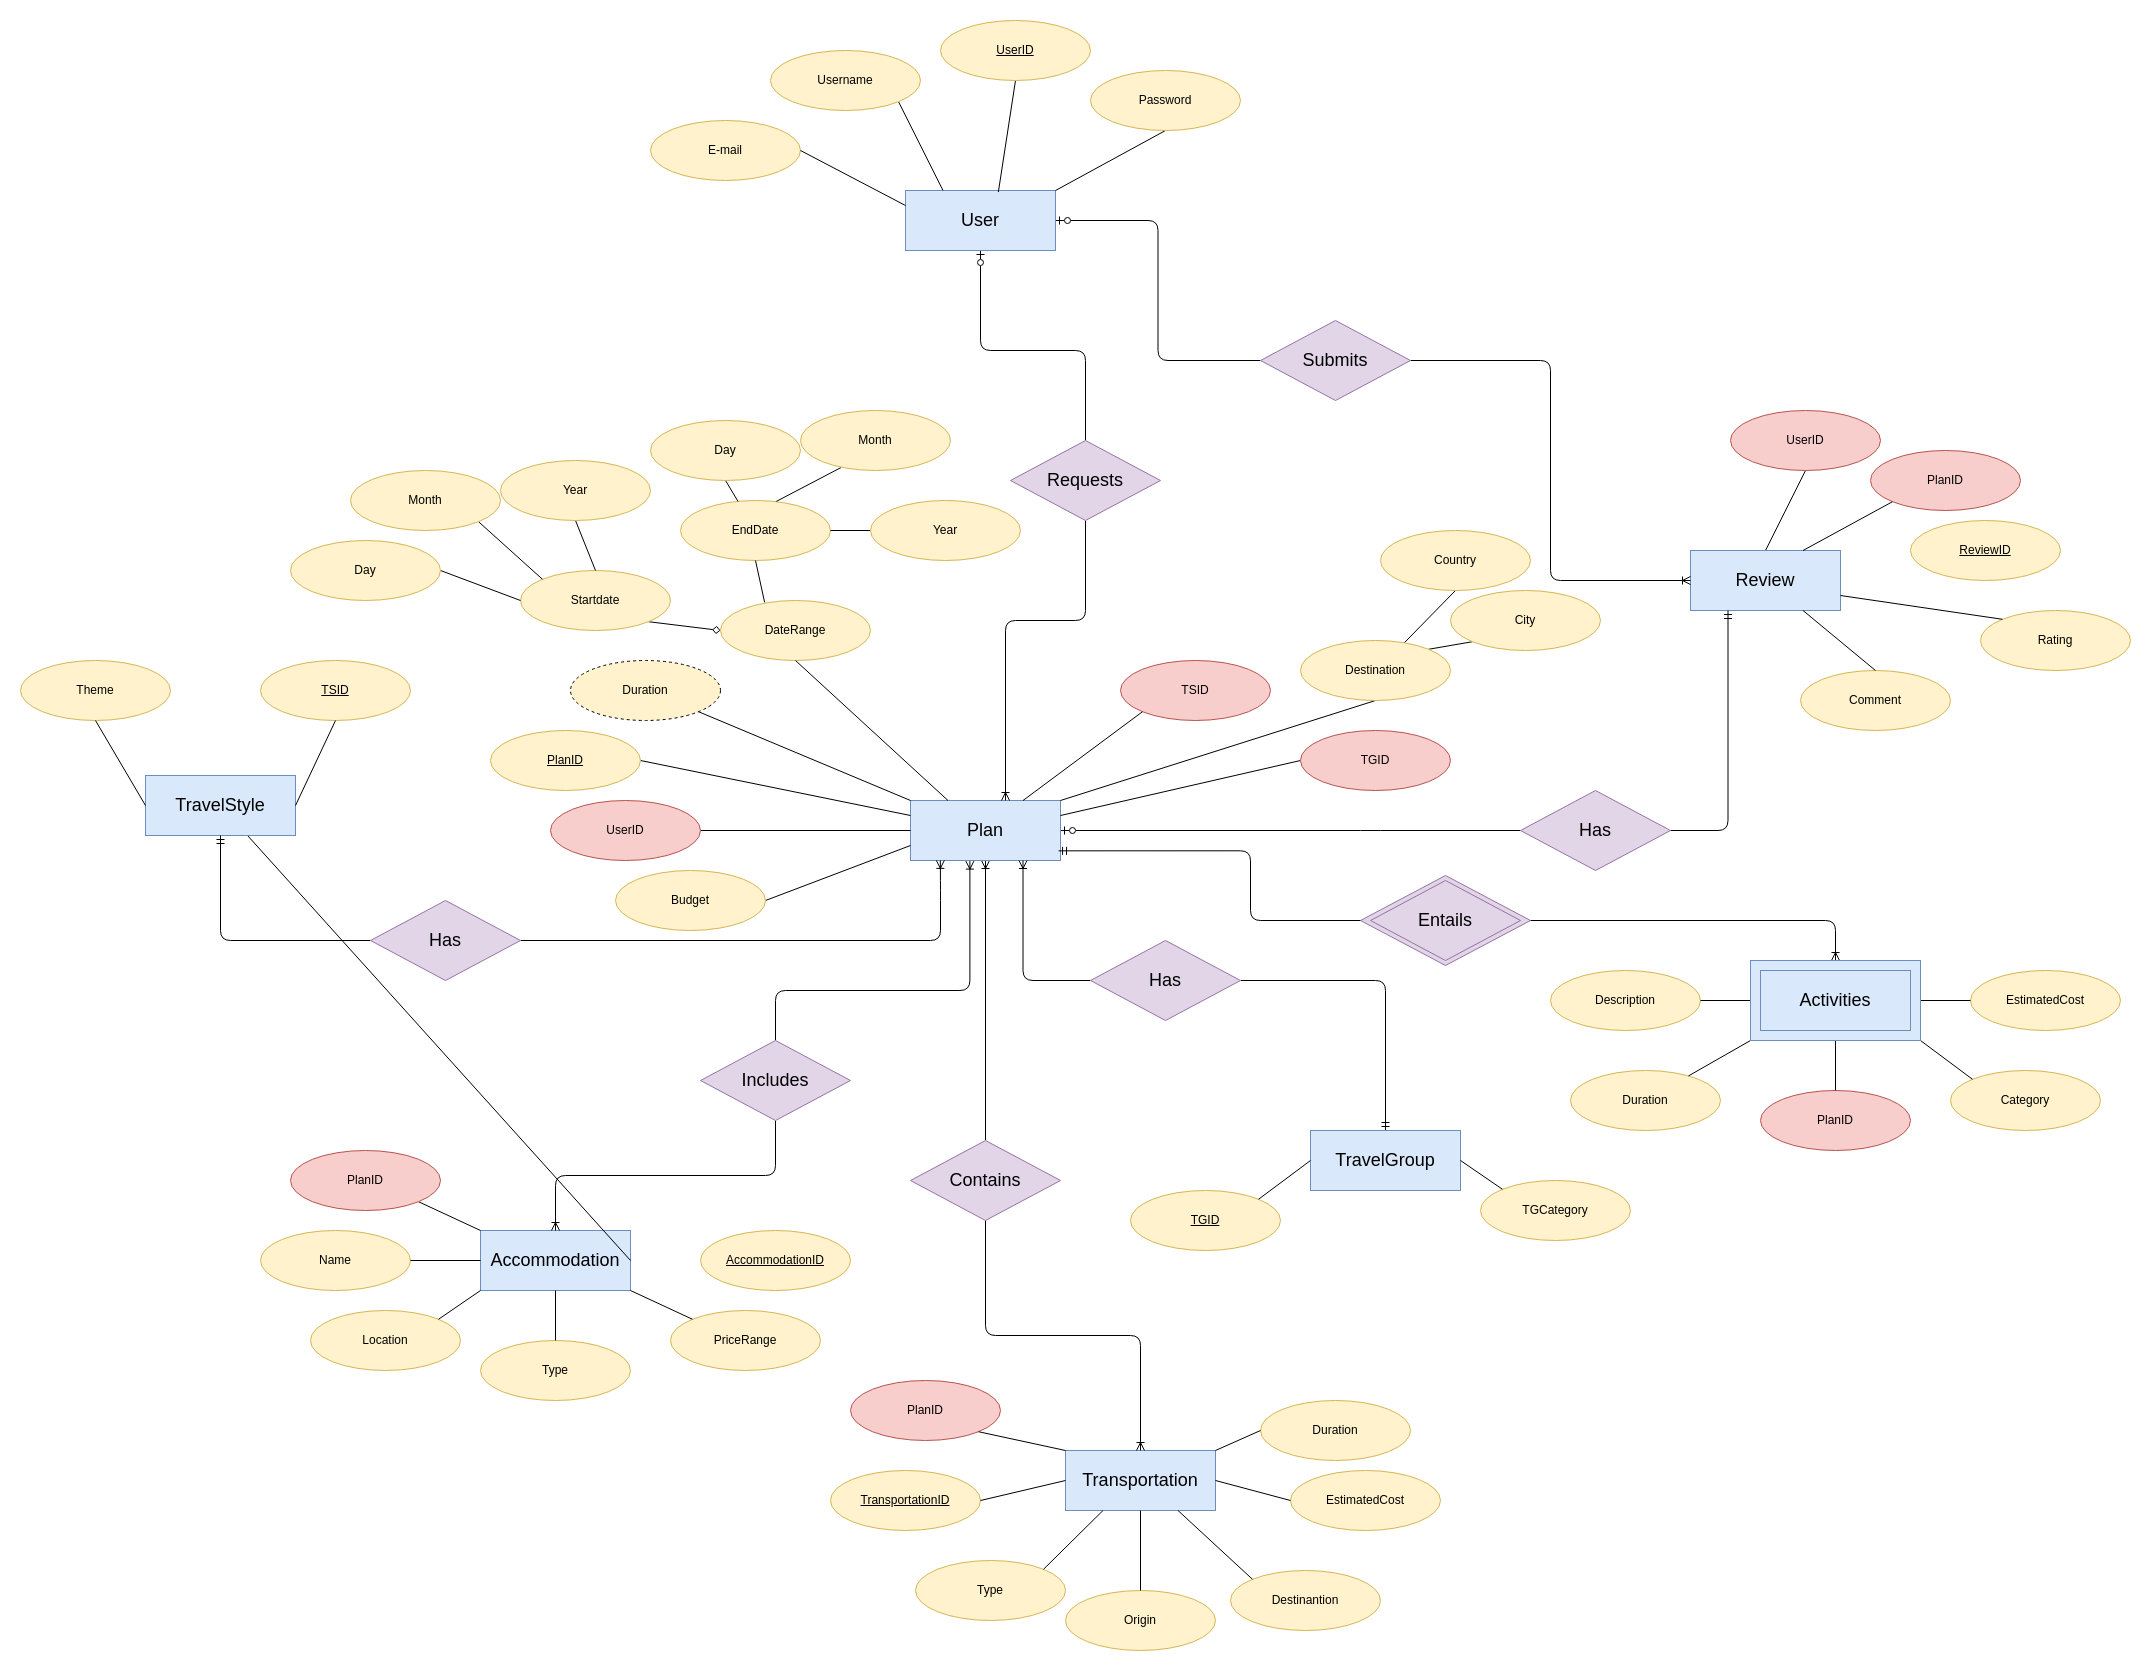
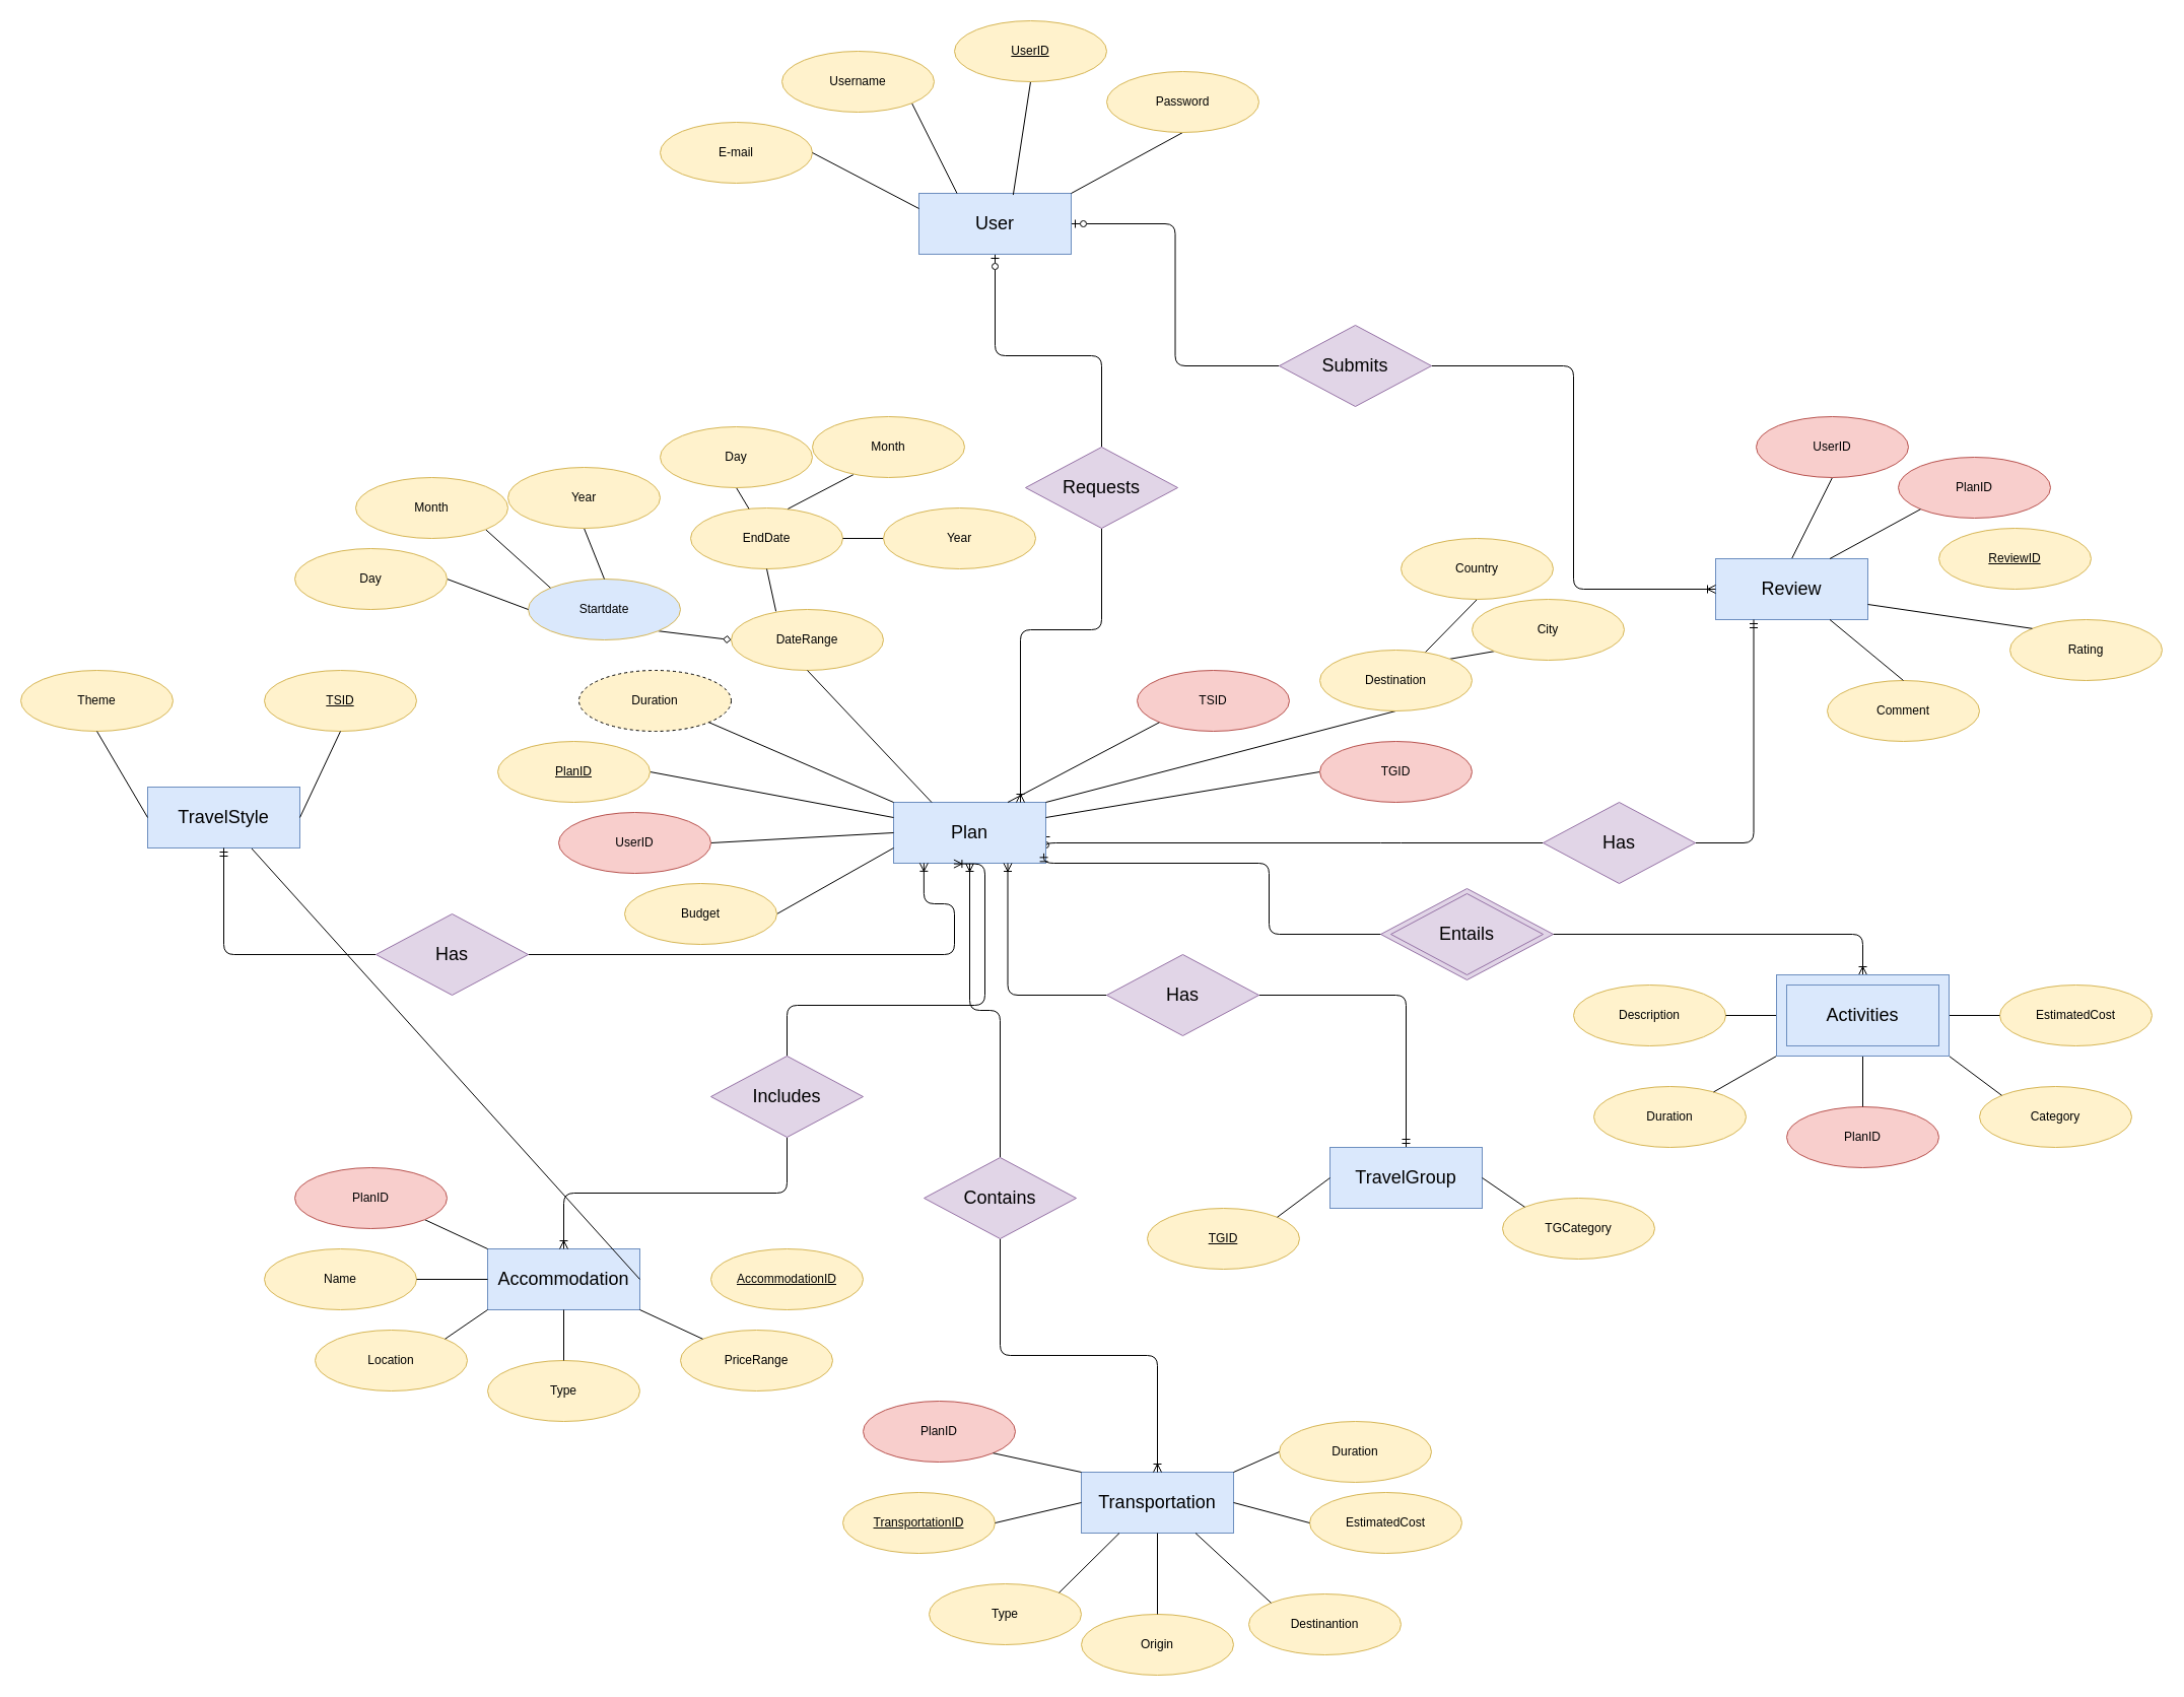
- <mxCell id="37" value="Startdate" style="ellipse;whiteSpace=wrap;html=1;fillColor=#fff2cc;strokeColor=#d6b656;" parent="1" vertex="1"><mxGeometry x="520" y="570" width="150" height="60" as="geometry" /></mxCell>
+ <mxCell id="37" value="Startdate" style="ellipse;whiteSpace=wrap;html=1;fillColor=#dae8fc;strokeColor=#d6b656;" parent="1" vertex="1"><mxGeometry x="520" y="570" width="150" height="60" as="geometry" /></mxCell>
- <mxCell id="7" value="&lt;font style=&quot;font-size: 18px;&quot;&gt;Plan&lt;/font&gt;" style="rounded=0;whiteSpace=wrap;html=1;fillColor=#dae8fc;strokeColor=#6c8ebf;" parent="1" vertex="1"><mxGeometry x="910" y="800" width="150" height="60" as="geometry" /></mxCell>
+ <mxCell id="7" value="&lt;font style=&quot;font-size: 18px;&quot;&gt;Plan&lt;/font&gt;" style="rounded=0;whiteSpace=wrap;html=1;fillColor=#dae8fc;strokeColor=#6c8ebf;" parent="1" vertex="1"><mxGeometry x="880" y="790" width="150" height="60" as="geometry" /></mxCell>
